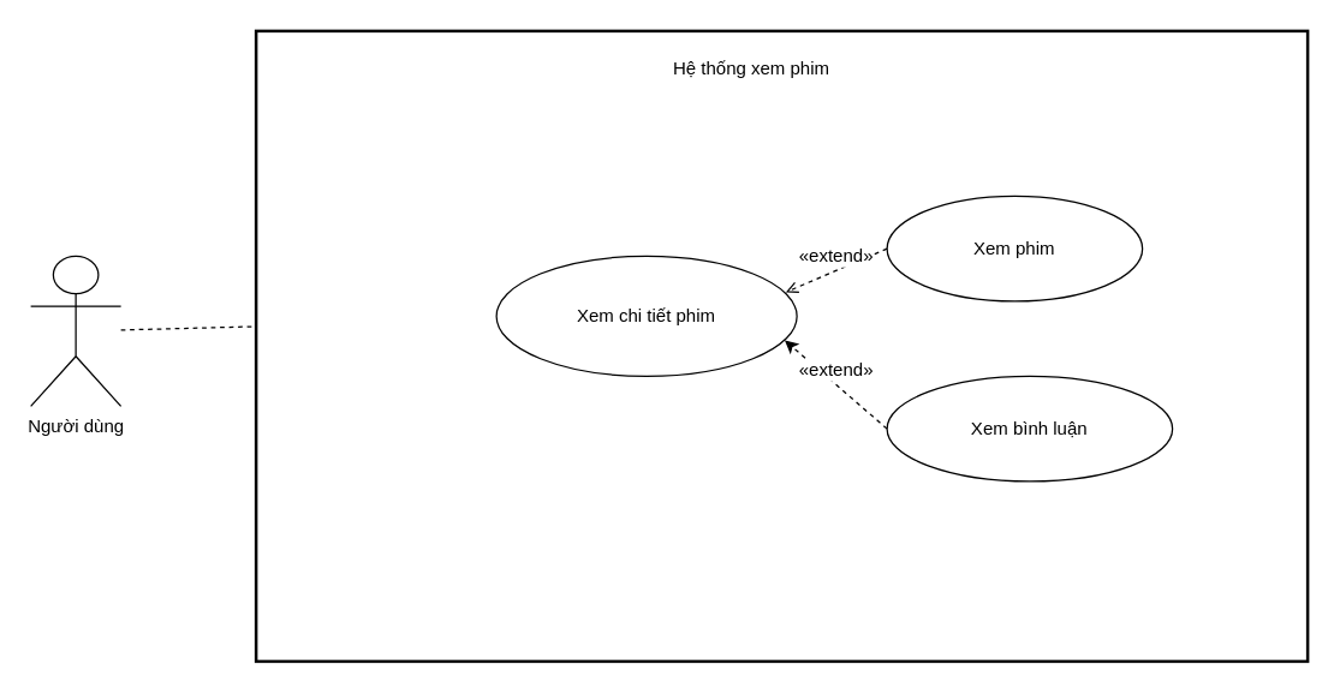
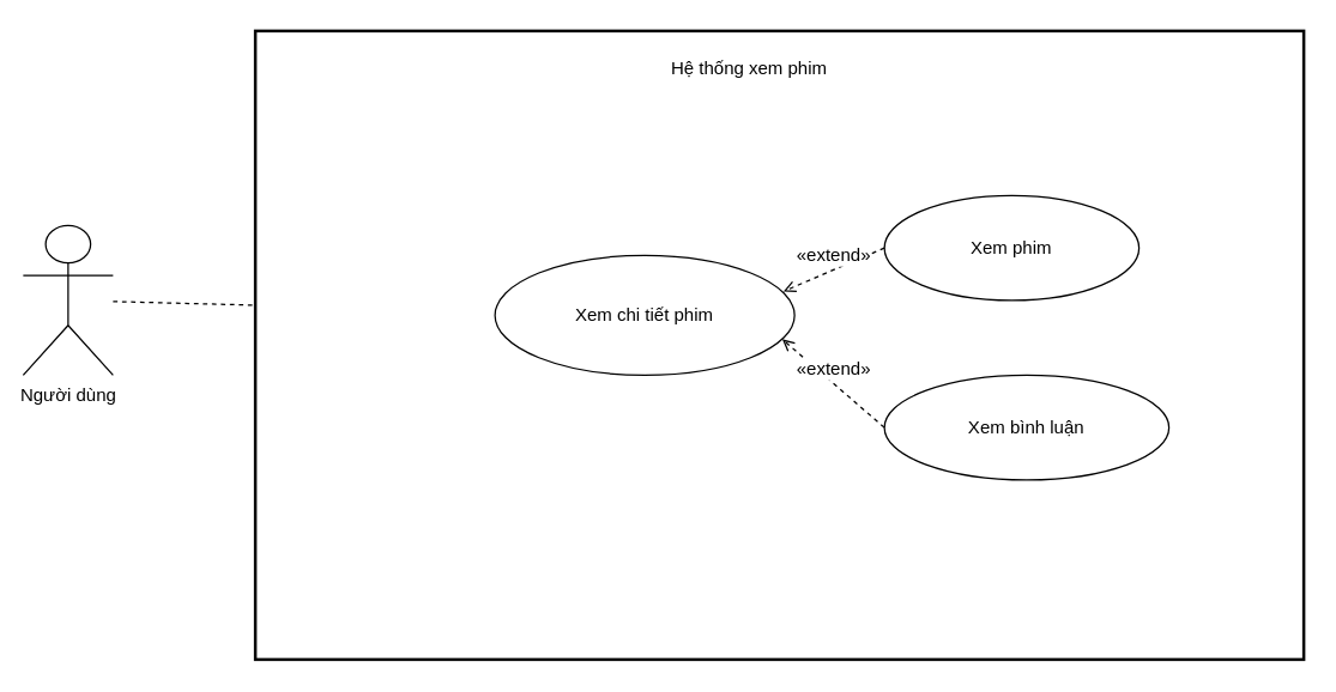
- <mxCell id="2" value="Người dùng" style="shape=umlActor;verticalLabelPosition=bottom;verticalAlign=top;html=1;" parent="1" vertex="1"><mxGeometry x="20" y="170" width="60" height="100" as="geometry" /></mxCell>
+ <mxCell id="2" value="Người dùng" style="shape=umlActor;verticalLabelPosition=bottom;verticalAlign=top;html=1;" parent="1" vertex="1"><mxGeometry x="15" y="150" width="60" height="100" as="geometry" /></mxCell>
- <mxCell id="8" value="«extend»" style="endArrow=classic;dashed=1;html=1;fontSize=12;labelBackgroundColor=#ffffff;exitX=0;exitY=0.5;exitDx=0;exitDy=0;entryX=0.959;entryY=0.7;entryDx=0;entryDy=0;entryPerimeter=0;" parent="4" source="7" target="5" edge="1"><mxGeometry width="160" relative="1" as="geometry"><mxPoint x="300" y="180" as="sourcePoint" /><mxPoint x="460" y="180" as="targetPoint" /><mxPoint y="-10" as="offset" /></mxGeometry></mxCell>
+ <mxCell id="8" value="«extend»" style="endArrow=open;dashed=1;html=1;fontSize=12;labelBackgroundColor=#ffffff;exitX=0;exitY=0.5;exitDx=0;exitDy=0;entryX=0.959;entryY=0.7;entryDx=0;entryDy=0;entryPerimeter=0;" parent="4" source="7" target="5" edge="1"><mxGeometry width="160" relative="1" as="geometry"><mxPoint x="300" y="180" as="sourcePoint" /><mxPoint x="460" y="180" as="targetPoint" /><mxPoint y="-10" as="offset" /></mxGeometry></mxCell>
